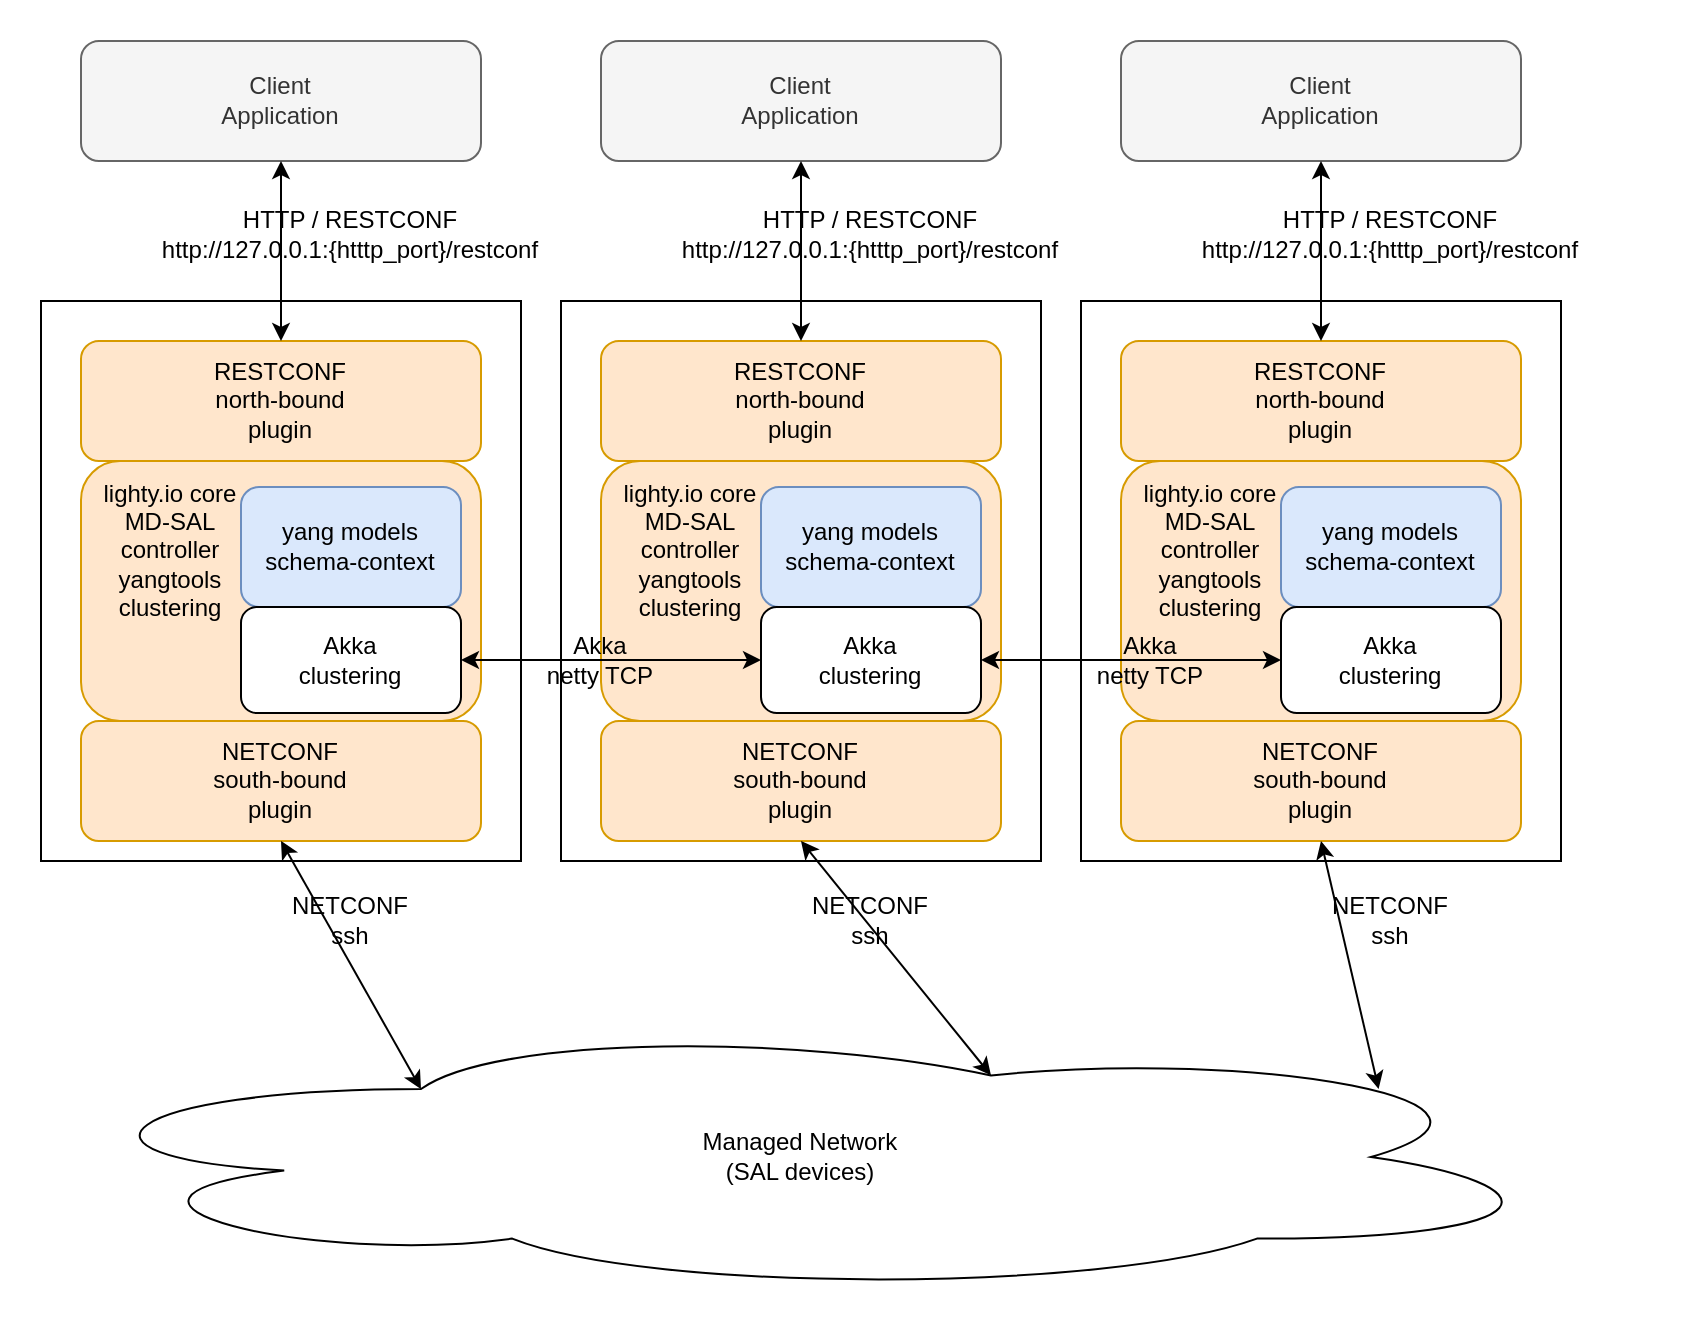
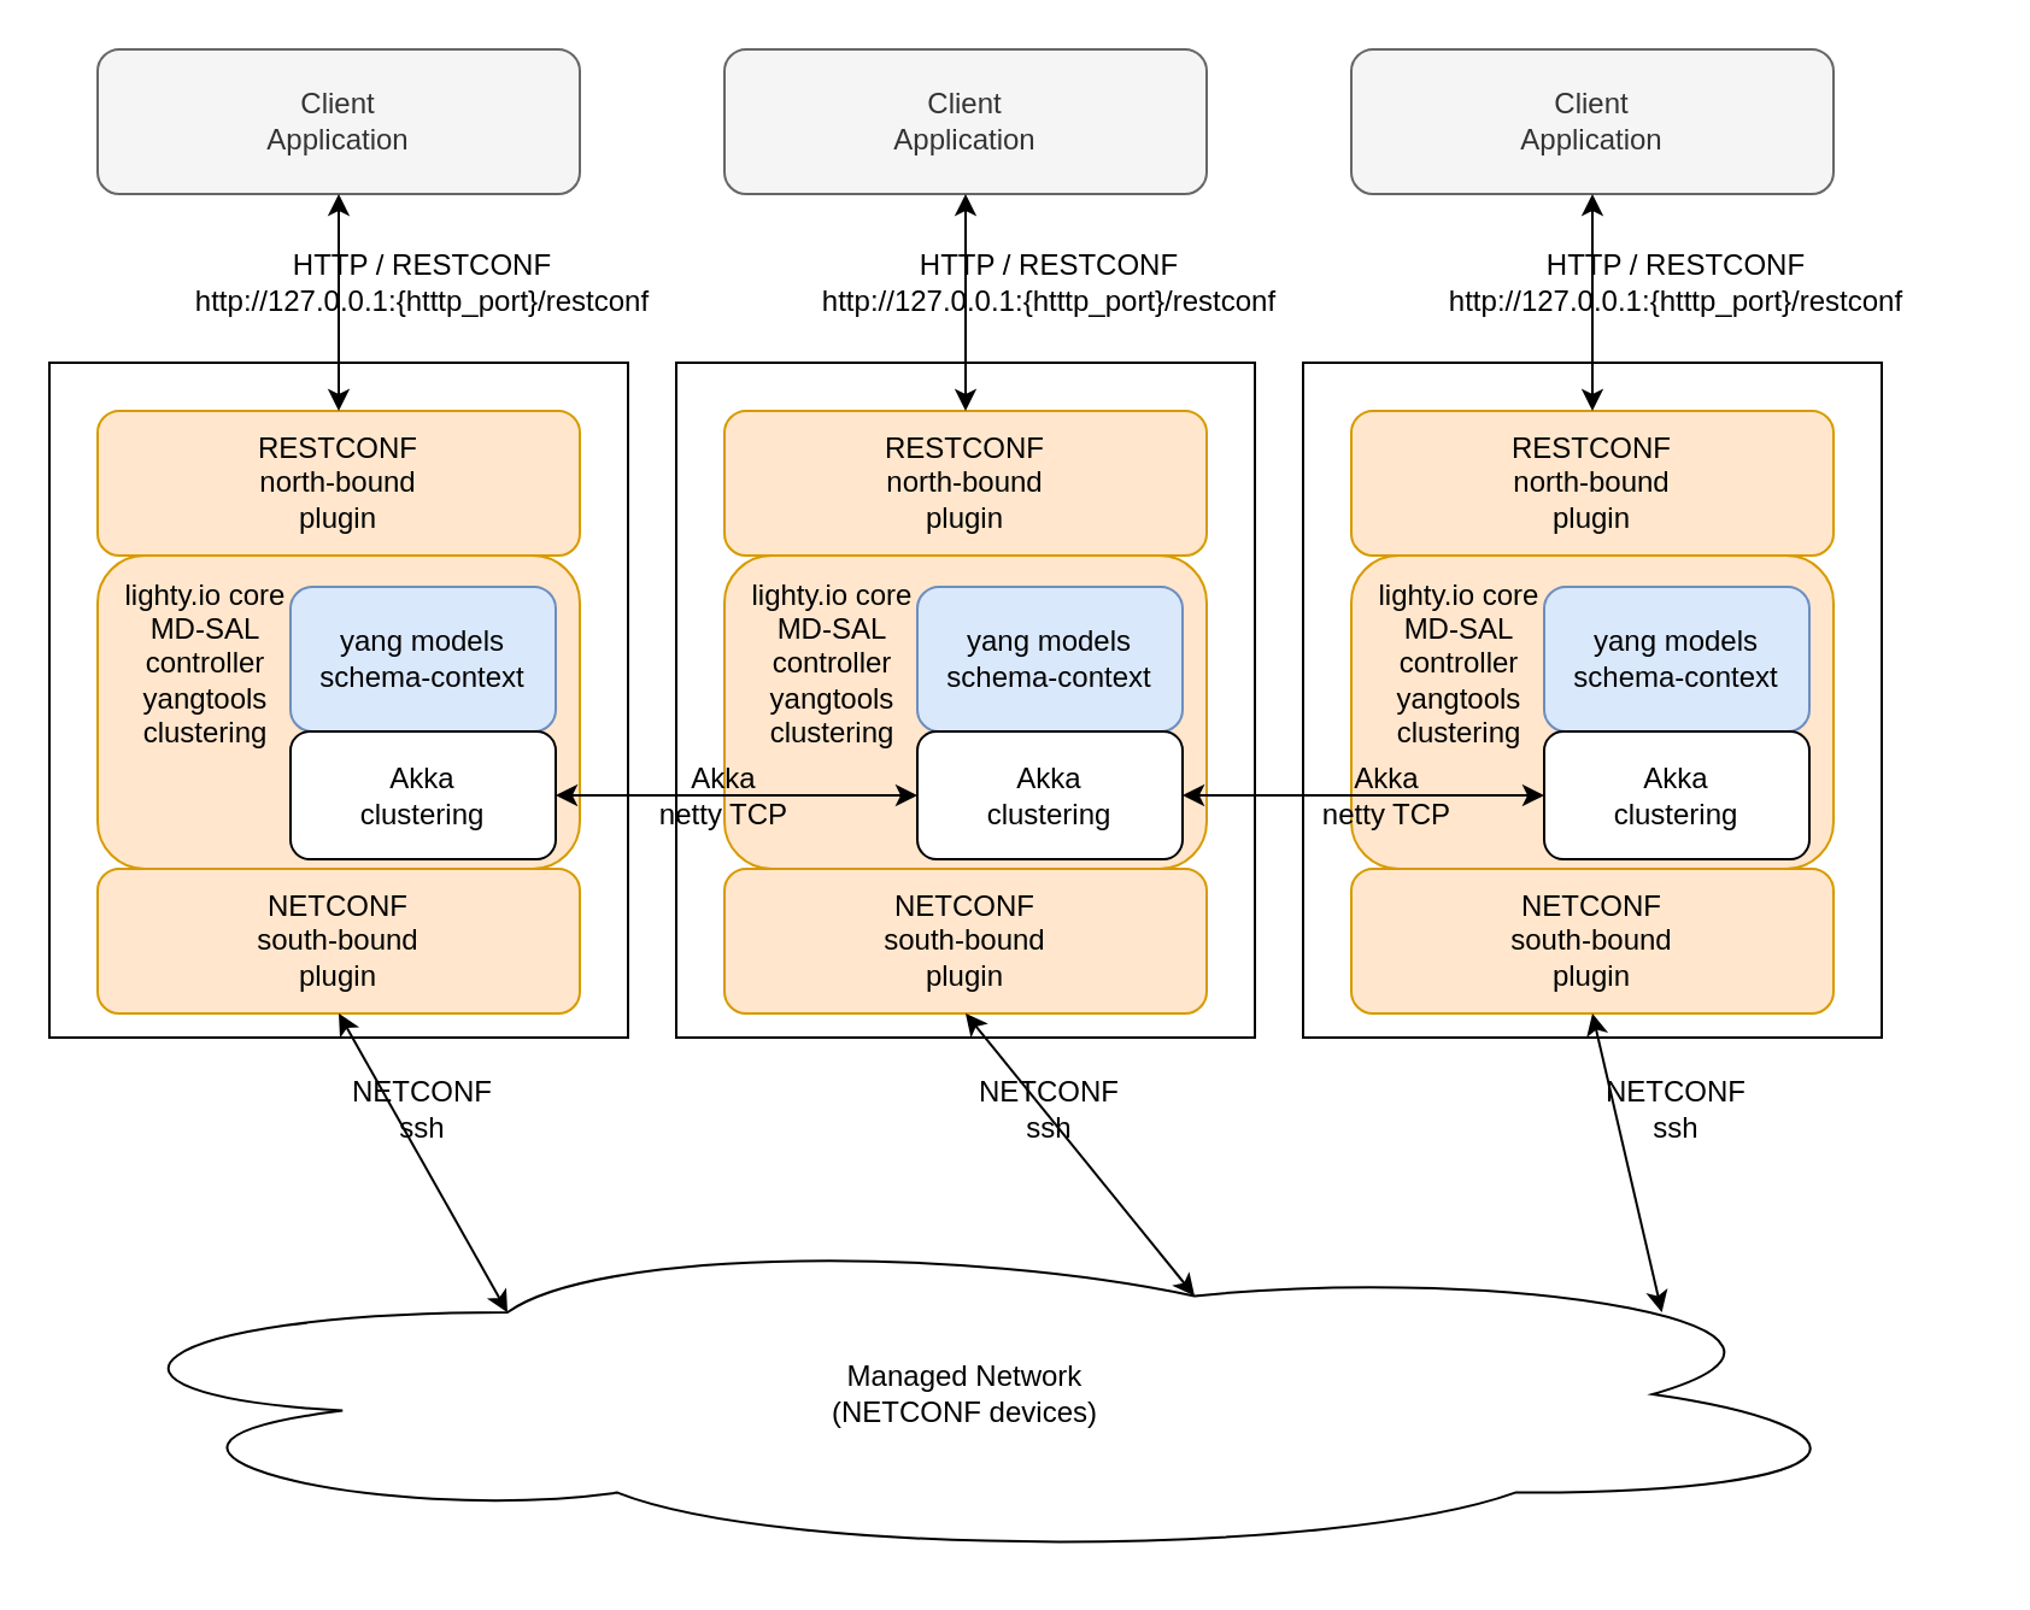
- <mxCell id="7" value="Managed Network&lt;br&gt;(SAL devices)" style="ellipse;shape=cloud;whiteSpace=wrap;html=1;fillColor=#ffffff;" vertex="1" parent="1"><mxGeometry x="20" y="510" width="760" height="136" as="geometry" /></mxCell>
+ <mxCell id="7" value="Managed Network&lt;br&gt;(NETCONF devices)" style="ellipse;shape=cloud;whiteSpace=wrap;html=1;fillColor=#ffffff;" vertex="1" parent="1"><mxGeometry x="20" y="510" width="760" height="136" as="geometry" /></mxCell>
